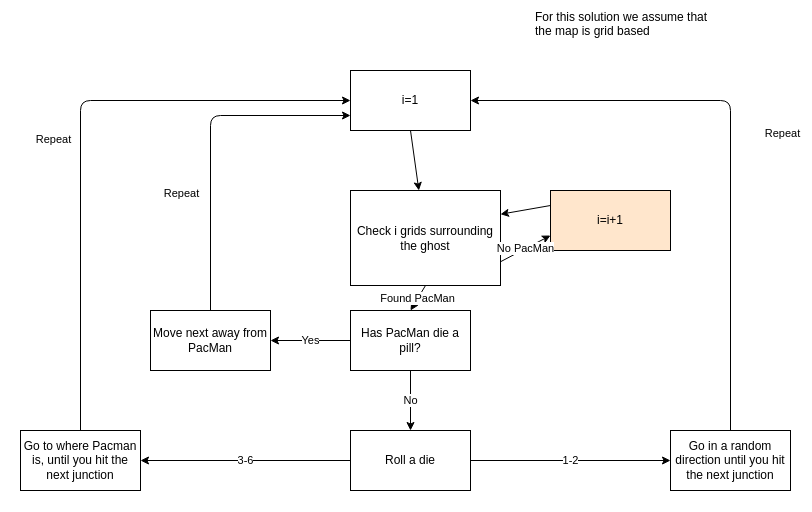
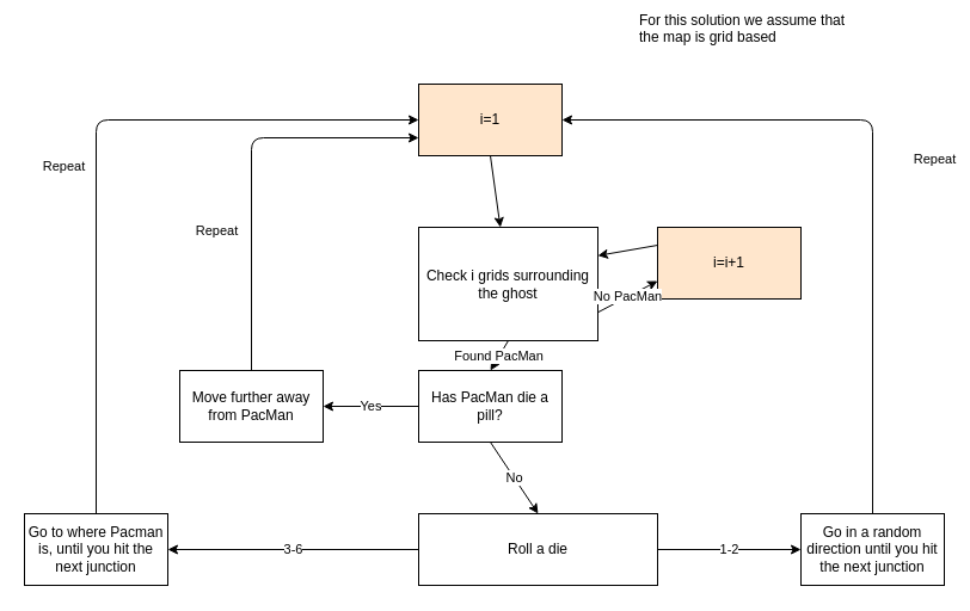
- <mxCell id="3" value="i=1" style="rounded=0;whiteSpace=wrap;html=1;" parent="1" vertex="1"><mxGeometry x="350" y="70" width="120" height="60" as="geometry" /></mxCell>
+ <mxCell id="3" value="i=1" style="rounded=0;whiteSpace=wrap;html=1;fillColor=#ffe6cc;" parent="1" vertex="1"><mxGeometry x="350" y="70" width="120" height="60" as="geometry" /></mxCell>
- <mxCell id="20" value="Move next away from PacMan" style="rounded=0;whiteSpace=wrap;html=1;" vertex="1" parent="1"><mxGeometry x="150" y="310" width="120" height="60" as="geometry" /></mxCell>
+ <mxCell id="20" value="Move further away from PacMan" style="rounded=0;whiteSpace=wrap;html=1;" vertex="1" parent="1"><mxGeometry x="150" y="310" width="120" height="60" as="geometry" /></mxCell>
- <mxCell id="11" value="Roll a die" style="rounded=0;whiteSpace=wrap;html=1;" parent="1" vertex="1"><mxGeometry x="350" y="430" width="120" height="60" as="geometry" /></mxCell>
+ <mxCell id="11" value="Roll a die" style="rounded=0;whiteSpace=wrap;html=1;" parent="1" vertex="1"><mxGeometry x="350" y="430" width="200" height="60" as="geometry" /></mxCell>
